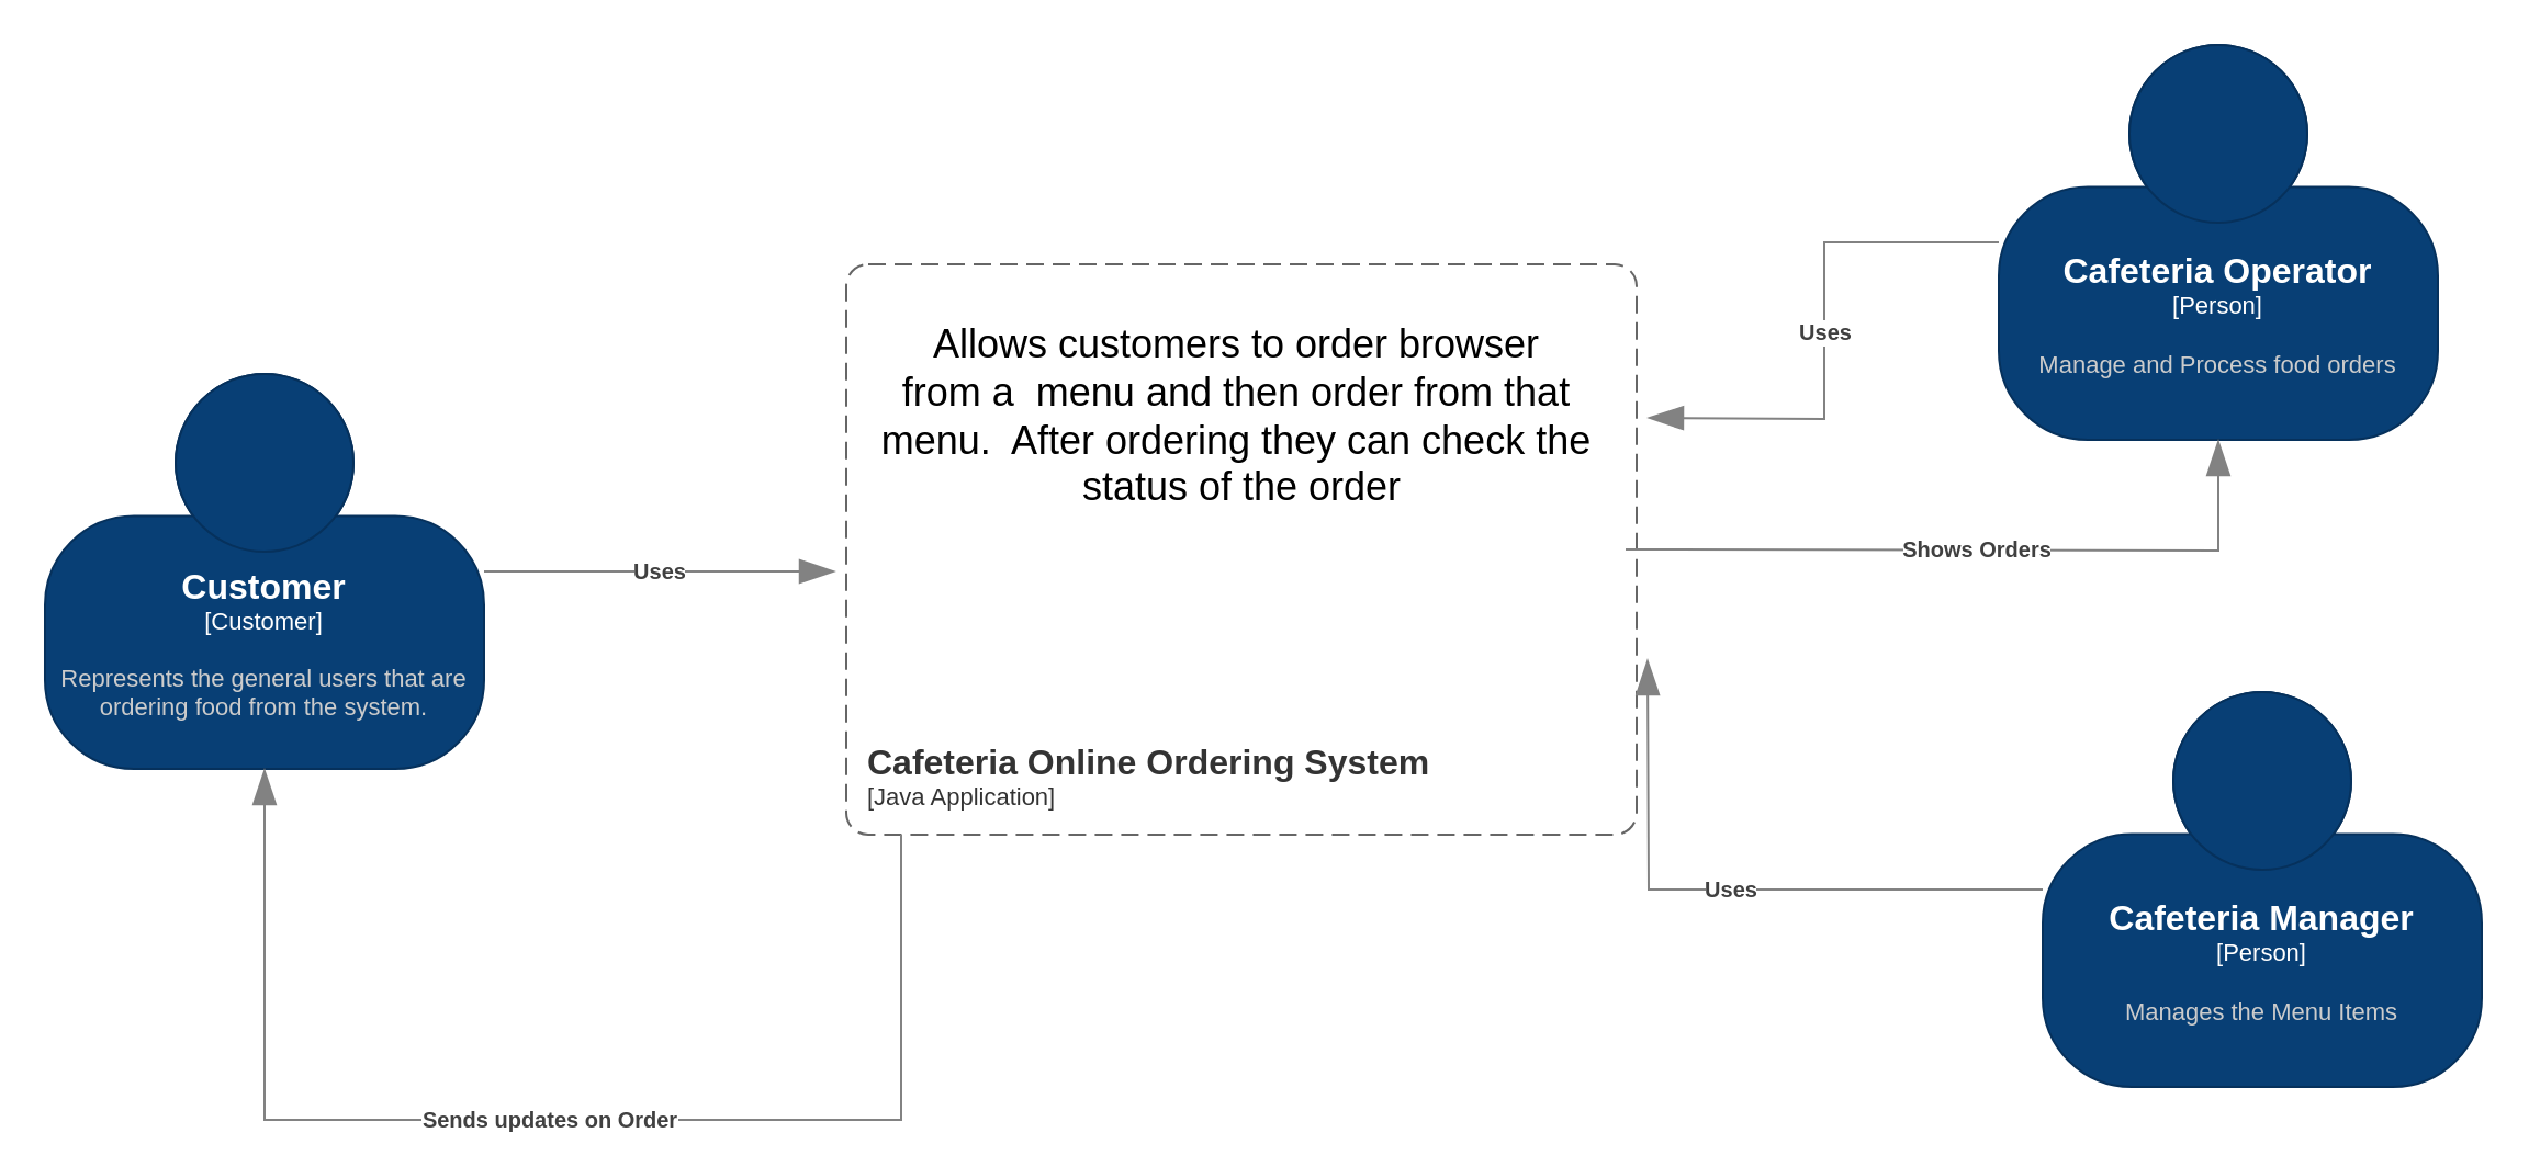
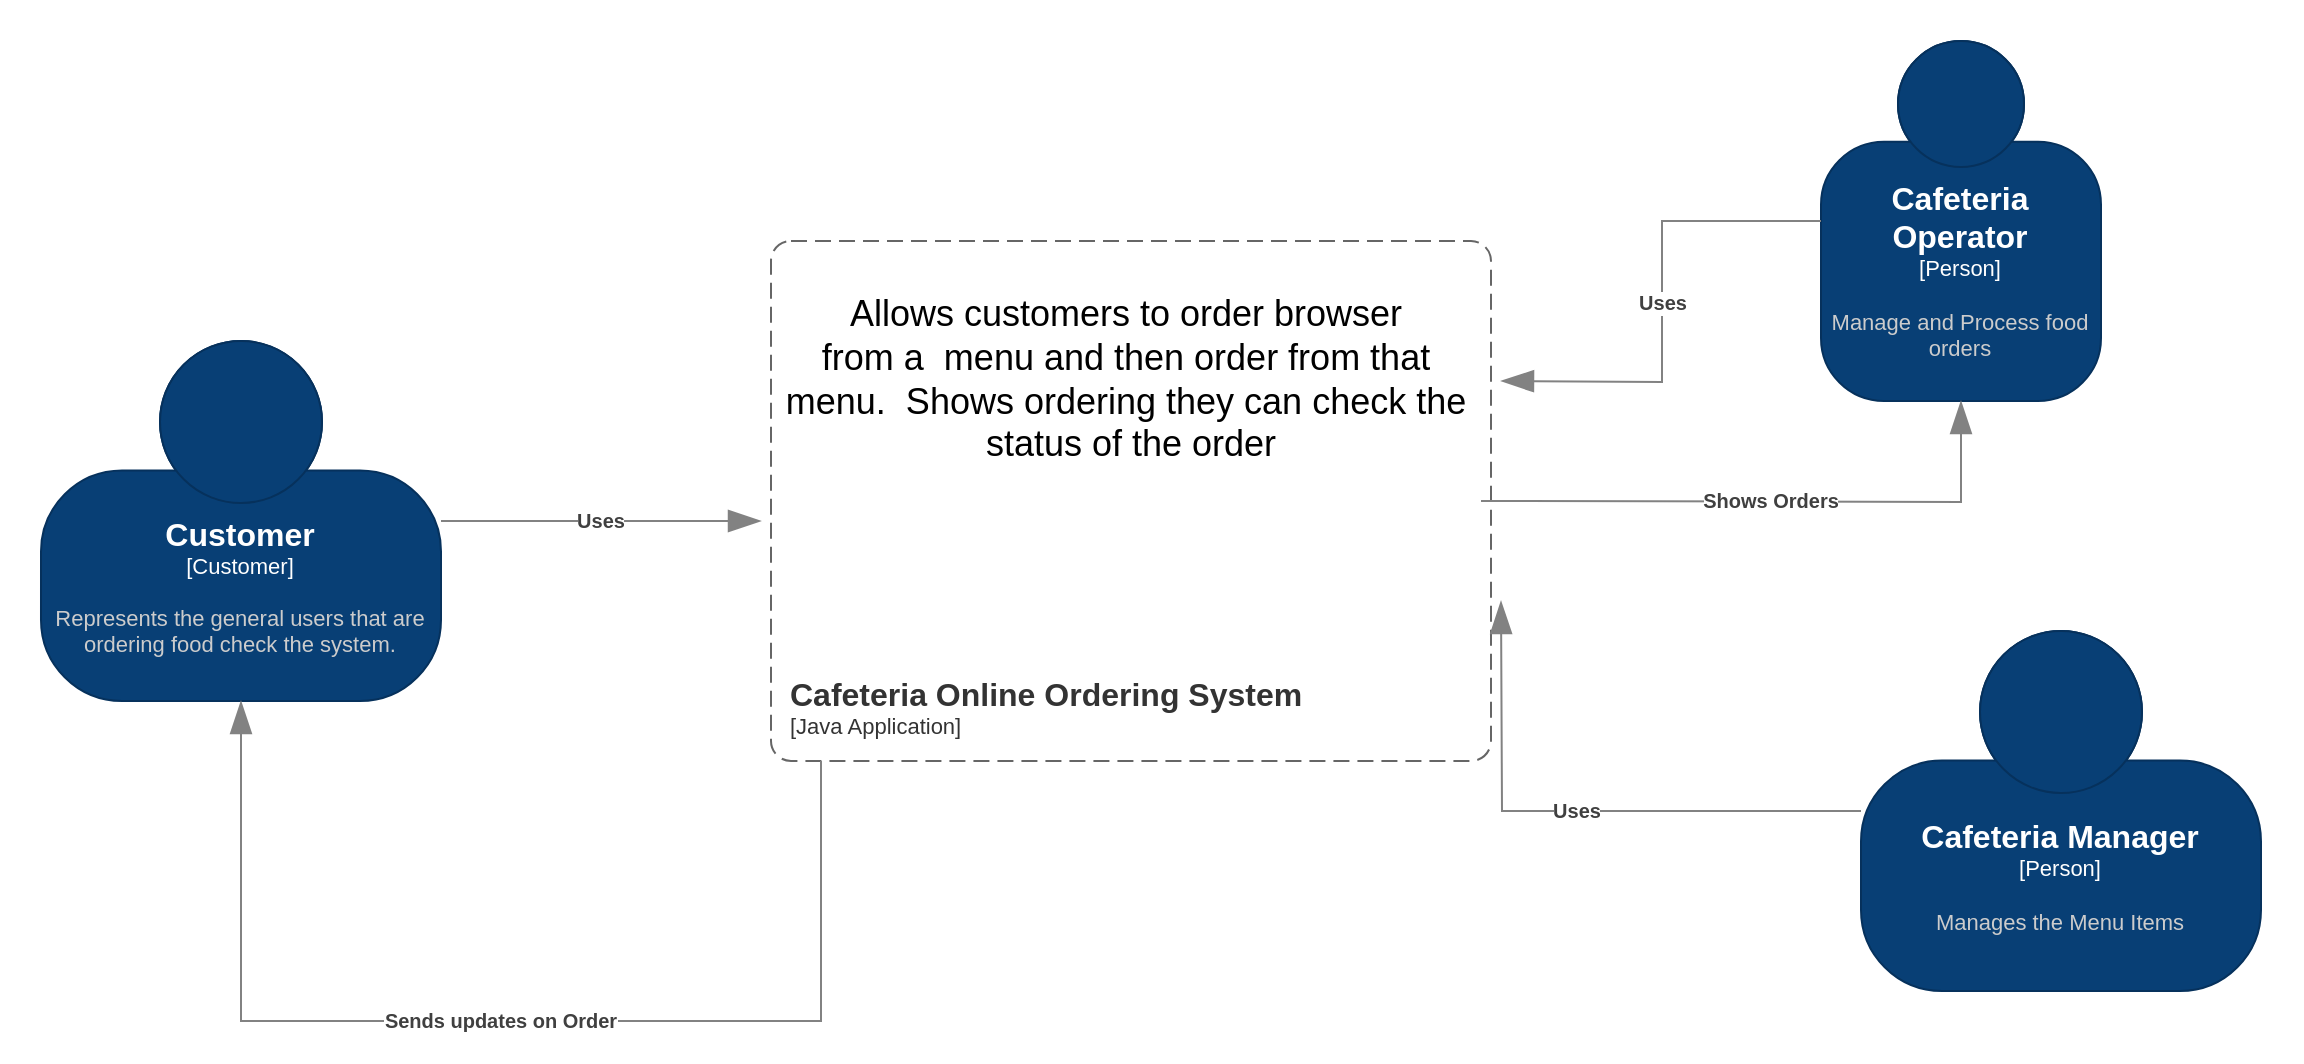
- <mxCell id="7" value="&lt;font style=&quot;font-size: 16px&quot;&gt;&lt;b&gt;Cafeteria Operator&lt;/b&gt;&lt;/font&gt;&lt;div&gt;[Person]&lt;/div&gt;&lt;br&gt;&lt;div&gt;&lt;font style=&quot;font-size: 11px&quot;&gt;&lt;font color=&quot;#cccccc&quot;&gt;Manage and Process food orders&lt;/font&gt;&lt;/div&gt;" style="html=1;fontSize=11;dashed=0;whiteSpace=wrap;fillColor=#083F75;strokeColor=#06315C;fontColor=#ffffff;shape=mxgraph.c4.person2;align=center;metaEdit=1;points=[[0.5,0,0],[1,0.5,0],[1,0.75,0],[0.75,1,0],[0.5,1,0],[0.25,1,0],[0,0.75,0],[0,0.5,0]];resizable=0;" vertex="1" parent="1"><mxGeometry x="910" y="20" width="200" height="180" as="geometry" /></mxCell>
+ <mxCell id="7" value="&lt;font style=&quot;font-size: 16px&quot;&gt;&lt;b&gt;Cafeteria Operator&lt;/b&gt;&lt;/font&gt;&lt;div&gt;[Person]&lt;/div&gt;&lt;br&gt;&lt;div&gt;&lt;font style=&quot;font-size: 11px&quot;&gt;&lt;font color=&quot;#cccccc&quot;&gt;Manage and Process food orders&lt;/font&gt;&lt;/div&gt;" style="html=1;fontSize=11;dashed=0;whiteSpace=wrap;fillColor=#083F75;strokeColor=#06315C;fontColor=#ffffff;shape=mxgraph.c4.person2;align=center;metaEdit=1;points=[[0.5,0,0],[1,0.5,0],[1,0.75,0],[0.75,1,0],[0.5,1,0],[0.25,1,0],[0,0.75,0],[0,0.5,0]];resizable=0;" vertex="1" parent="1"><mxGeometry x="910" y="20" width="140" height="180" as="geometry" /></mxCell>
- <mxCell id="6" value="&lt;div&gt;&lt;font style=&quot;font-size: 18px;&quot;&gt;Allows customers to order browser&amp;nbsp;&lt;/font&gt;&lt;/div&gt;&lt;div&gt;&lt;font style=&quot;font-size: 18px;&quot;&gt;from a&amp;nbsp; menu &lt;/font&gt;&lt;font style=&quot;font-size: 18px;&quot;&gt;and then order from that&amp;nbsp;&lt;/font&gt;&lt;/div&gt;&lt;div&gt;&lt;font style=&quot;font-size: 18px;&quot;&gt;menu.&amp;nbsp; After ordering they can &lt;/font&gt;&lt;font style=&quot;font-size: 18px;&quot;&gt;check the&amp;nbsp;&lt;/font&gt;&lt;/div&gt;&lt;div&gt;&lt;font style=&quot;font-size: 18px;&quot;&gt;status of the order&lt;/font&gt;&lt;/div&gt;" style="text;html=1;align=center;verticalAlign=middle;resizable=0;points=[];autosize=1;strokeColor=none;fillColor=none;" parent="1" vertex="1"><mxGeometry x="390" y="140" width="350" height="100" as="geometry" /></mxCell>
+ <mxCell id="6" value="&lt;div&gt;&lt;font style=&quot;font-size: 18px;&quot;&gt;Allows customers to order browser&amp;nbsp;&lt;/font&gt;&lt;/div&gt;&lt;div&gt;&lt;font style=&quot;font-size: 18px;&quot;&gt;from a&amp;nbsp; menu &lt;/font&gt;&lt;font style=&quot;font-size: 18px;&quot;&gt;and then order from that&amp;nbsp;&lt;/font&gt;&lt;/div&gt;&lt;div&gt;&lt;font style=&quot;font-size: 18px;&quot;&gt;menu.&amp;nbsp; Shows ordering they can &lt;/font&gt;&lt;font style=&quot;font-size: 18px;&quot;&gt;check the&amp;nbsp;&lt;/font&gt;&lt;/div&gt;&lt;div&gt;&lt;font style=&quot;font-size: 18px;&quot;&gt;status of the order&lt;/font&gt;&lt;/div&gt;" style="text;html=1;align=center;verticalAlign=middle;resizable=0;points=[];autosize=1;strokeColor=none;fillColor=none;" parent="1" vertex="1"><mxGeometry x="390" y="140" width="350" height="100" as="geometry" /></mxCell>
- <mxCell id="2" value="&lt;font style=&quot;font-size: 16px&quot;&gt;&lt;b&gt;Customer&lt;/b&gt;&lt;/font&gt;&lt;div&gt;[Customer]&lt;/div&gt;&lt;br&gt;&lt;div&gt;&lt;font style=&quot;font-size: 11px&quot;&gt;&lt;font color=&quot;#cccccc&quot;&gt;Represents the general users that are ordering food from the system.&lt;/font&gt;&lt;/div&gt;" style="html=1;fontSize=11;dashed=0;whiteSpace=wrap;fillColor=#083F75;strokeColor=#06315C;fontColor=#ffffff;shape=mxgraph.c4.person2;align=center;metaEdit=1;points=[[0.5,0,0],[1,0.5,0],[1,0.75,0],[0.75,1,0],[0.5,1,0],[0.25,1,0],[0,0.75,0],[0,0.5,0]];resizable=0;" parent="1" vertex="1"><mxGeometry x="20" y="170" width="200" height="180" as="geometry" /></mxCell>
+ <mxCell id="2" value="&lt;font style=&quot;font-size: 16px&quot;&gt;&lt;b&gt;Customer&lt;/b&gt;&lt;/font&gt;&lt;div&gt;[Customer]&lt;/div&gt;&lt;br&gt;&lt;div&gt;&lt;font style=&quot;font-size: 11px&quot;&gt;&lt;font color=&quot;#cccccc&quot;&gt;Represents the general users that are ordering food check the system.&lt;/font&gt;&lt;/div&gt;" style="html=1;fontSize=11;dashed=0;whiteSpace=wrap;fillColor=#083F75;strokeColor=#06315C;fontColor=#ffffff;shape=mxgraph.c4.person2;align=center;metaEdit=1;points=[[0.5,0,0],[1,0.5,0],[1,0.75,0],[0.75,1,0],[0.5,1,0],[0.25,1,0],[0,0.75,0],[0,0.5,0]];resizable=0;" parent="1" vertex="1"><mxGeometry x="20" y="170" width="200" height="180" as="geometry" /></mxCell>
